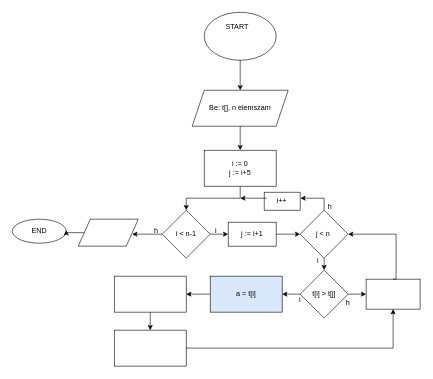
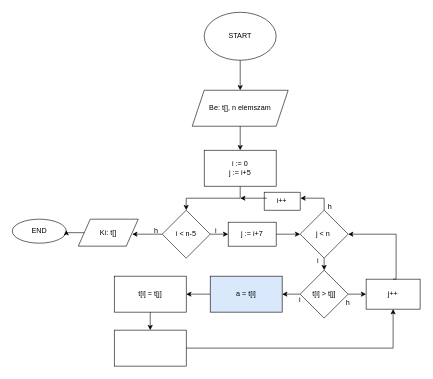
- <mxCell id="3" value="START" style="text;html=1;align=center;verticalAlign=middle;whiteSpace=wrap;rounded=0;" vertex="1" parent="1"><mxGeometry x="365" y="30" width="60" height="30" as="geometry" /></mxCell>
+ <mxCell id="3" value="START" style="text;html=1;align=center;verticalAlign=middle;whiteSpace=wrap;rounded=0;" vertex="1" parent="1"><mxGeometry x="370" y="45" width="60" height="30" as="geometry" /></mxCell>
+ <mxCell id="52" value="Ki: t[]" style="text;html=1;align=center;verticalAlign=middle;whiteSpace=wrap;rounded=0;" vertex="1" parent="1"><mxGeometry x="150" y="372.5" width="60" height="30" as="geometry" /></mxCell>
- <mxCell id="12" value="i &amp;lt; n-1" style="text;html=1;align=center;verticalAlign=middle;whiteSpace=wrap;rounded=0;" vertex="1" parent="10"><mxGeometry x="10" y="25" width="60" height="30" as="geometry" /></mxCell>
+ <mxCell id="12" value="i &amp;lt; n-5" style="text;html=1;align=center;verticalAlign=middle;whiteSpace=wrap;rounded=0;" vertex="1" parent="10"><mxGeometry x="10" y="25" width="60" height="30" as="geometry" /></mxCell>
- <mxCell id="44" value="j := i+1" style="text;html=1;align=center;verticalAlign=middle;whiteSpace=wrap;rounded=0;" vertex="1" parent="1"><mxGeometry x="390" y="375" width="60" height="30" as="geometry" /></mxCell>
+ <mxCell id="44" value="j := i+7" style="text;html=1;align=center;verticalAlign=middle;whiteSpace=wrap;rounded=0;" vertex="1" parent="1"><mxGeometry x="390" y="375" width="60" height="30" as="geometry" /></mxCell>
+ <mxCell id="36" value="t[i] = t[j]" style="text;html=1;align=center;verticalAlign=middle;whiteSpace=wrap;rounded=0;" vertex="1" parent="34"><mxGeometry x="30" y="15" width="60" height="30" as="geometry" /></mxCell>
+ <mxCell id="40" value="j++" style="text;html=1;align=center;verticalAlign=middle;whiteSpace=wrap;rounded=0;" vertex="1" parent="38"><mxGeometry x="15" y="10" width="60" height="30" as="geometry" /></mxCell>
